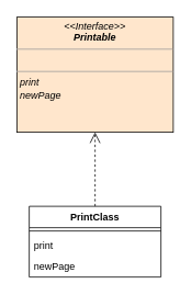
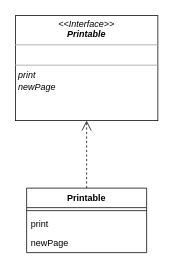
- <mxCell id="2" value="&lt;p style=&quot;margin: 0px ; margin-top: 4px ; text-align: center&quot;&gt;&lt;i&gt;&amp;lt;&amp;lt;Interface&amp;gt;&amp;gt;&lt;/i&gt;&lt;br&gt;&lt;b&gt;&lt;i&gt;Printable&lt;/i&gt;&lt;/b&gt;&lt;/p&gt;&lt;hr size=&quot;1&quot;&gt;&lt;p style=&quot;margin: 0px ; margin-left: 4px&quot;&gt;&lt;br&gt;&lt;/p&gt;&lt;hr size=&quot;1&quot;&gt;&lt;p style=&quot;margin: 0px ; margin-left: 4px&quot;&gt;&lt;i style=&quot;line-height: 120%&quot;&gt;print&lt;br&gt;newPage&lt;/i&gt;&lt;/p&gt;" style="verticalAlign=top;align=left;overflow=fill;fontSize=12;fontFamily=Helvetica;html=1;fillColor=#ffe6cc;" vertex="1" parent="1"><mxGeometry x="20" y="20" width="190" height="140" as="geometry" /></mxCell>
+ <mxCell id="2" value="&lt;p style=&quot;margin: 0px ; margin-top: 4px ; text-align: center&quot;&gt;&lt;i&gt;&amp;lt;&amp;lt;Interface&amp;gt;&amp;gt;&lt;/i&gt;&lt;br&gt;&lt;b&gt;&lt;i&gt;Printable&lt;/i&gt;&lt;/b&gt;&lt;/p&gt;&lt;hr size=&quot;1&quot;&gt;&lt;p style=&quot;margin: 0px ; margin-left: 4px&quot;&gt;&lt;br&gt;&lt;/p&gt;&lt;hr size=&quot;1&quot;&gt;&lt;p style=&quot;margin: 0px ; margin-left: 4px&quot;&gt;&lt;i style=&quot;line-height: 120%&quot;&gt;print&lt;br&gt;newPage&lt;/i&gt;&lt;/p&gt;" style="verticalAlign=top;align=left;overflow=fill;fontSize=12;fontFamily=Helvetica;html=1;" vertex="1" parent="1"><mxGeometry x="20" y="20" width="190" height="140" as="geometry" /></mxCell>
- <mxCell id="4" value="PrintClass" style="swimlane;fontStyle=1;align=center;verticalAlign=top;childLayout=stackLayout;horizontal=1;startSize=26;horizontalStack=0;resizeParent=1;resizeParentMax=0;resizeLast=0;collapsible=1;marginBottom=0;" vertex="1" parent="1"><mxGeometry x="35" y="250" width="160" height="86" as="geometry" /></mxCell>
+ <mxCell id="4" value="Printable" style="swimlane;fontStyle=1;align=center;verticalAlign=top;childLayout=stackLayout;horizontal=1;startSize=26;horizontalStack=0;resizeParent=1;resizeParentMax=0;resizeLast=0;collapsible=1;marginBottom=0;" vertex="1" parent="1"><mxGeometry x="35" y="250" width="160" height="86" as="geometry" /></mxCell>
